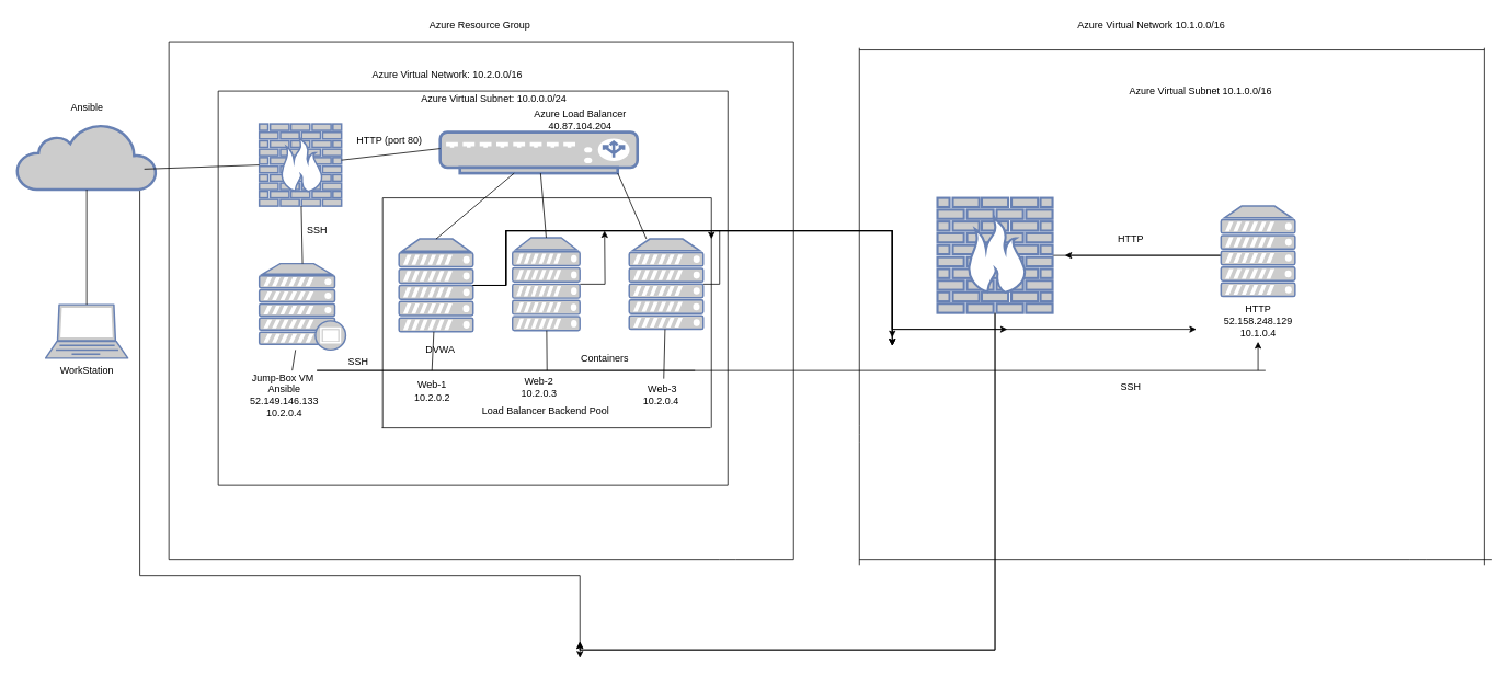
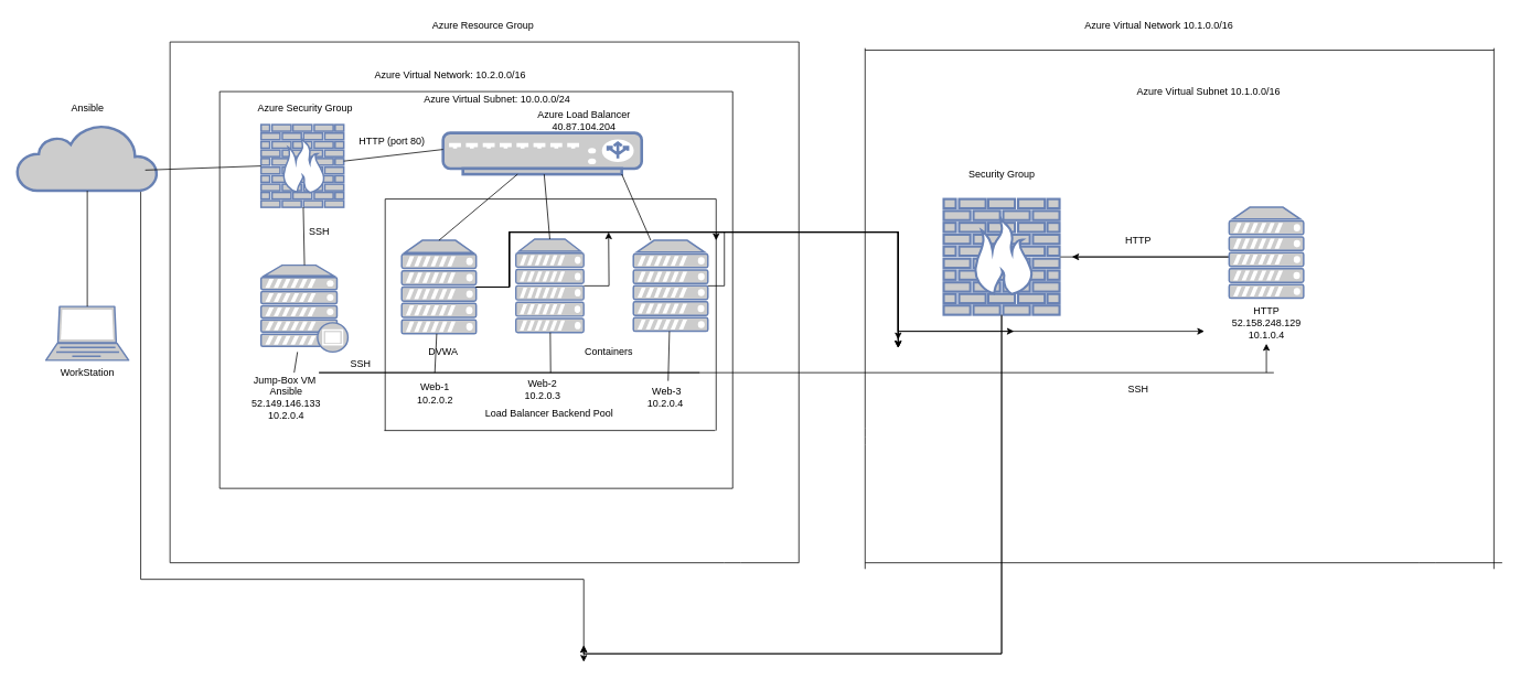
+ <mxCell id="43" value="Azure Security Group" style="text;html=1;align=center;verticalAlign=middle;resizable=0;points=[];autosize=1;" parent="1" vertex="1"><mxGeometry x="302.5" y="120" width="130" height="20" as="geometry" /></mxCell>
+ <mxCell id="67" value="Security Group" style="text;html=1;align=center;verticalAlign=middle;resizable=0;points=[];autosize=1;" vertex="1" parent="1"><mxGeometry x="1160" y="200" width="100" height="20" as="geometry" /></mxCell>
- <mxCell id="47" value="Containers&lt;br&gt;" style="text;html=1;align=center;verticalAlign=middle;resizable=0;points=[];autosize=1;" parent="1" vertex="1"><mxGeometry x="700" y="425" width="70" height="20" as="geometry" /></mxCell>
+ <mxCell id="47" value="Containers&lt;br&gt;" style="text;html=1;align=center;verticalAlign=middle;resizable=0;points=[];autosize=1;" parent="1" vertex="1"><mxGeometry x="700" y="415" width="70" height="20" as="geometry" /></mxCell>
